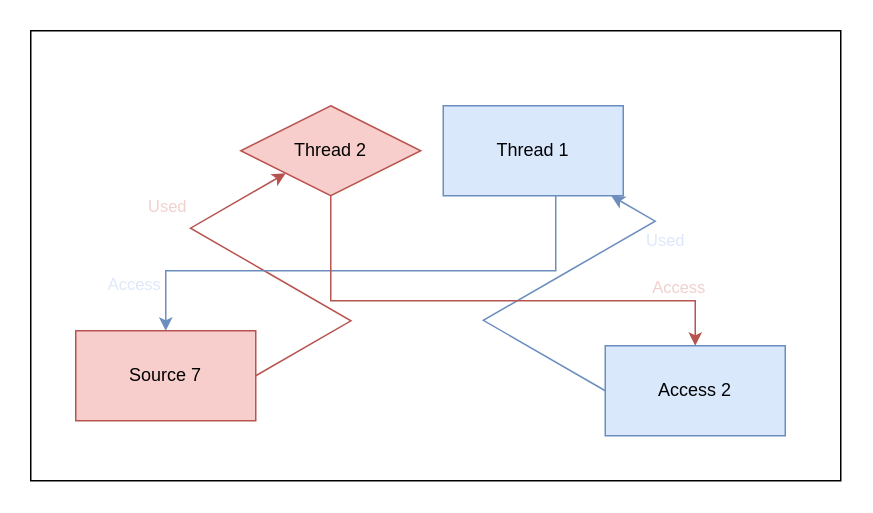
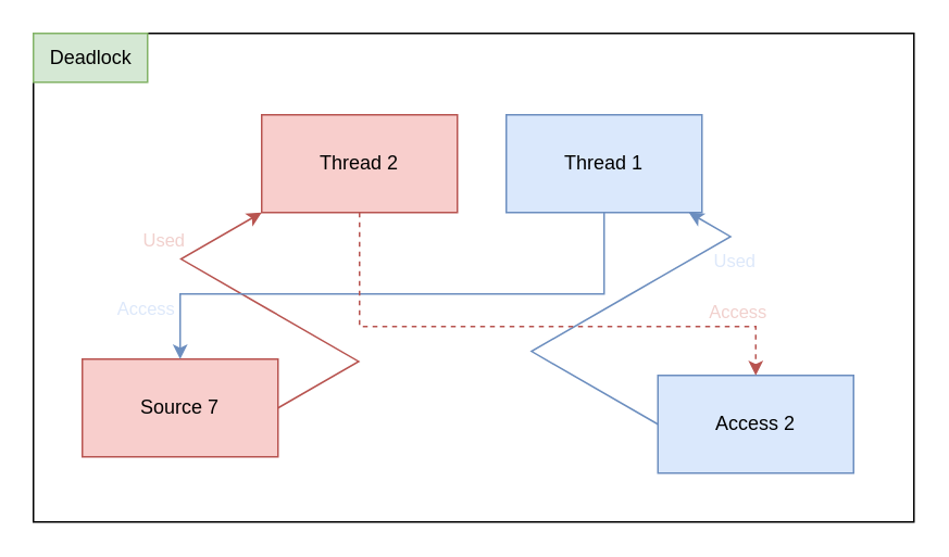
+ <mxCell id="15" value="Deadlock" style="text;html=1;align=center;verticalAlign=middle;resizable=0;points=[];autosize=1;fillColor=#d5e8d4;strokeColor=#82b366;" parent="1" vertex="1"><mxGeometry x="20" y="20" width="70" height="30" as="geometry" /></mxCell>
- <mxCell id="14" value="Thread 2" style="rhombus;whiteSpace=wrap;html=1;fillColor=#f8cecc;strokeColor=#b85450;" parent="1" vertex="1"><mxGeometry x="160" y="70" width="120" height="60" as="geometry" /></mxCell>
+ <mxCell id="14" value="Thread 2" style="whiteSpace=wrap;html=1;fillColor=#f8cecc;strokeColor=#b85450;" parent="1" vertex="1"><mxGeometry x="160" y="70" width="120" height="60" as="geometry" /></mxCell>
- <mxCell id="11" value="Thread 1" style="whiteSpace=wrap;html=1;fillColor=#dae8fc;strokeColor=#6c8ebf;" parent="1" vertex="1"><mxGeometry x="295" y="70" width="120" height="60" as="geometry" /></mxCell>
+ <mxCell id="11" value="Thread 1" style="whiteSpace=wrap;html=1;fillColor=#dae8fc;strokeColor=#6c8ebf;" parent="1" vertex="1"><mxGeometry x="310" y="70" width="120" height="60" as="geometry" /></mxCell>
- <mxCell id="12" style="edgeStyle=orthogonalEdgeStyle;rounded=0;orthogonalLoop=1;jettySize=auto;html=1;entryX=0.5;entryY=0;entryDx=0;entryDy=0;fillColor=#f8cecc;strokeColor=#b85450;" parent="1" source="14" target="8" edge="1"><mxGeometry relative="1" as="geometry"><Array as="points"><mxPoint x="220" y="200" /><mxPoint x="463" y="200" /></Array></mxGeometry></mxCell>
+ <mxCell id="12" style="edgeStyle=orthogonalEdgeStyle;rounded=0;orthogonalLoop=1;jettySize=auto;html=1;entryX=0.5;entryY=0;entryDx=0;entryDy=0;fillColor=#f8cecc;strokeColor=#b85450;dashed=1;" parent="1" source="14" target="8" edge="1"><mxGeometry relative="1" as="geometry"><Array as="points"><mxPoint x="220" y="200" /><mxPoint x="463" y="200" /></Array></mxGeometry></mxCell>
